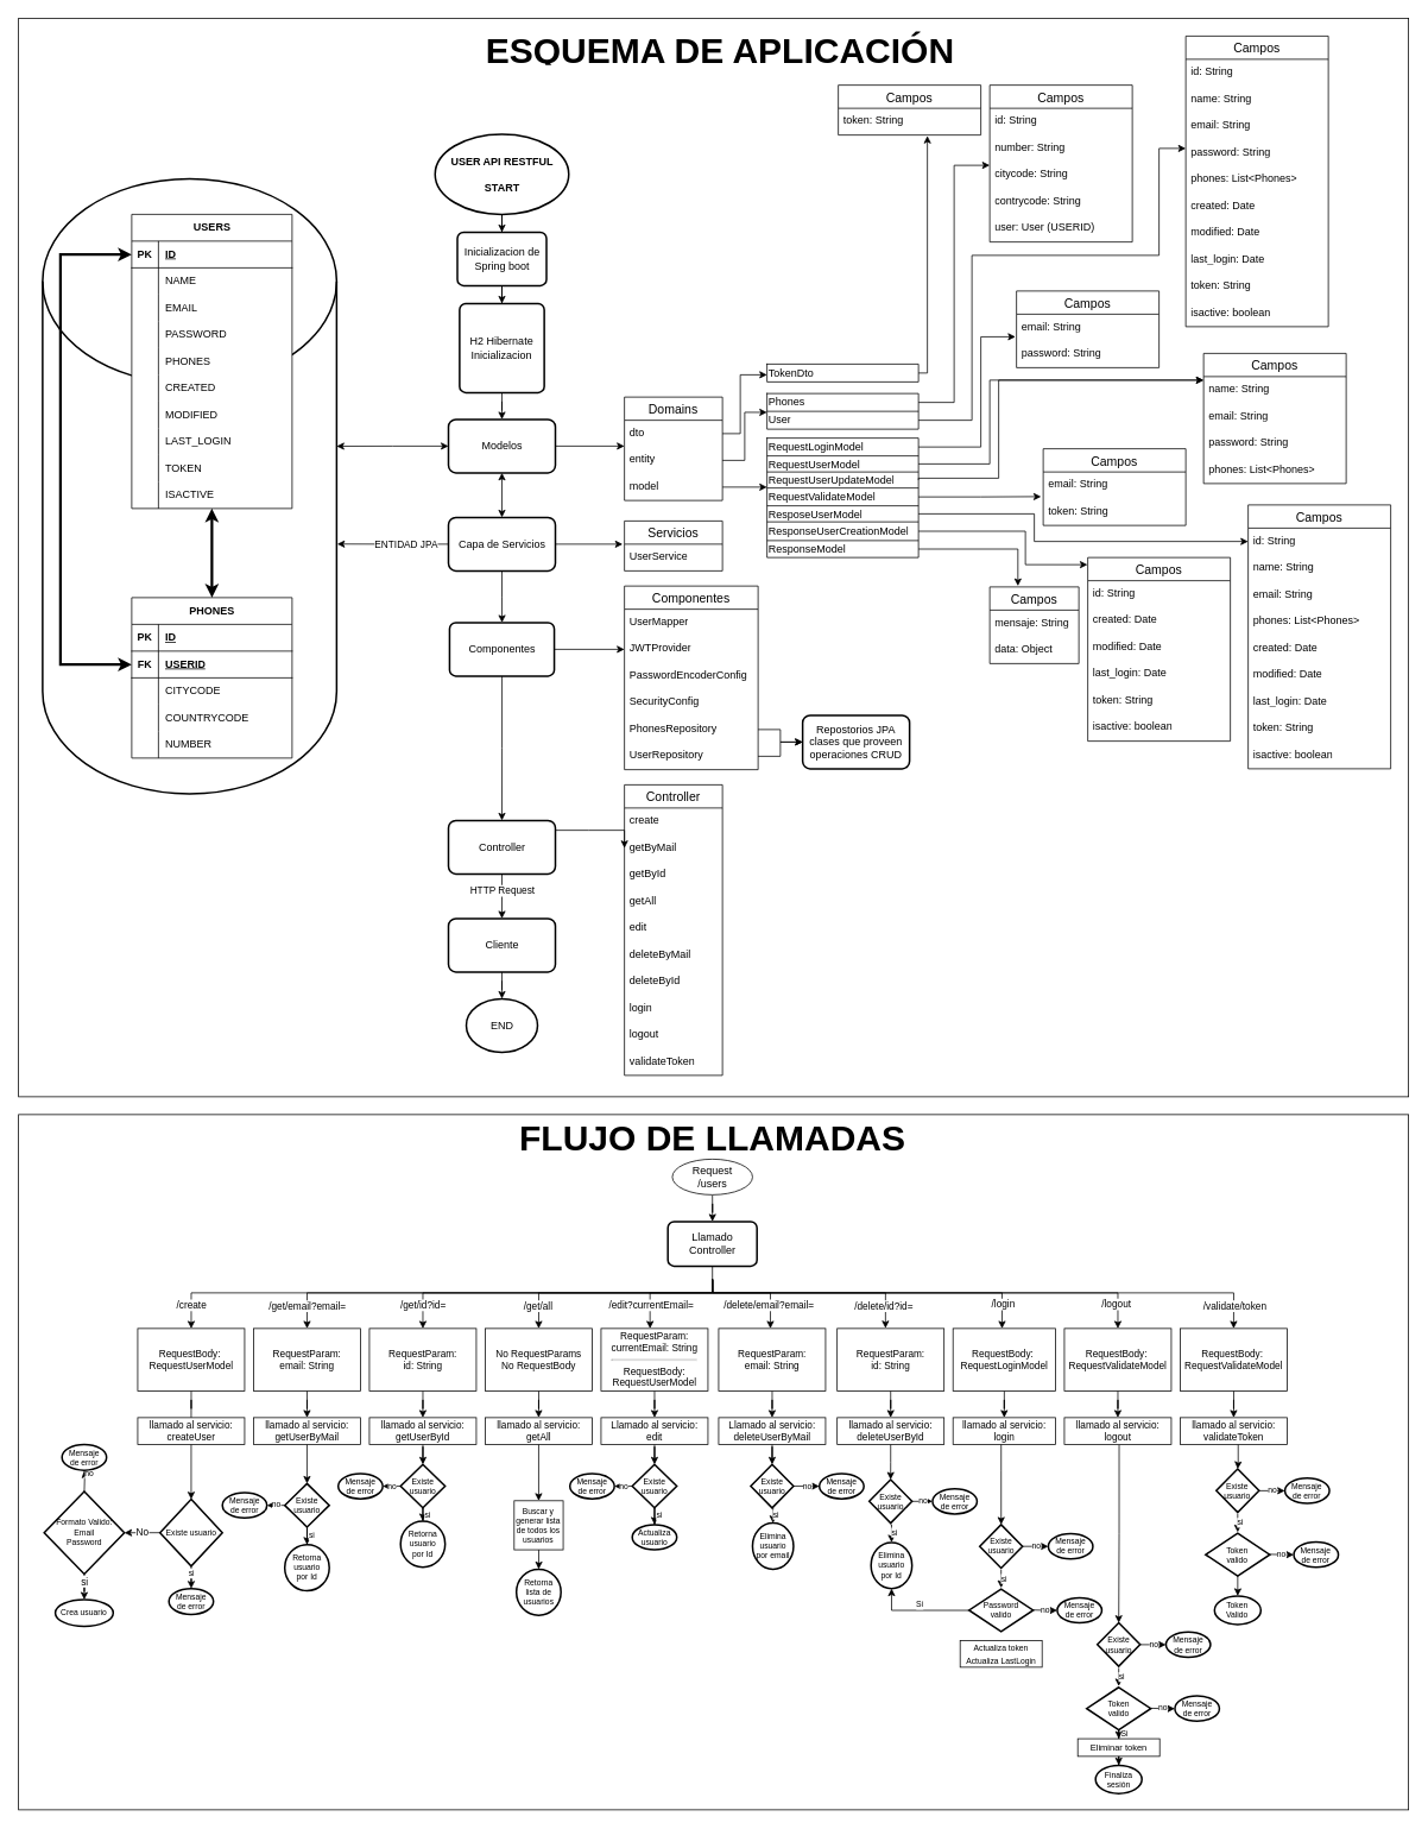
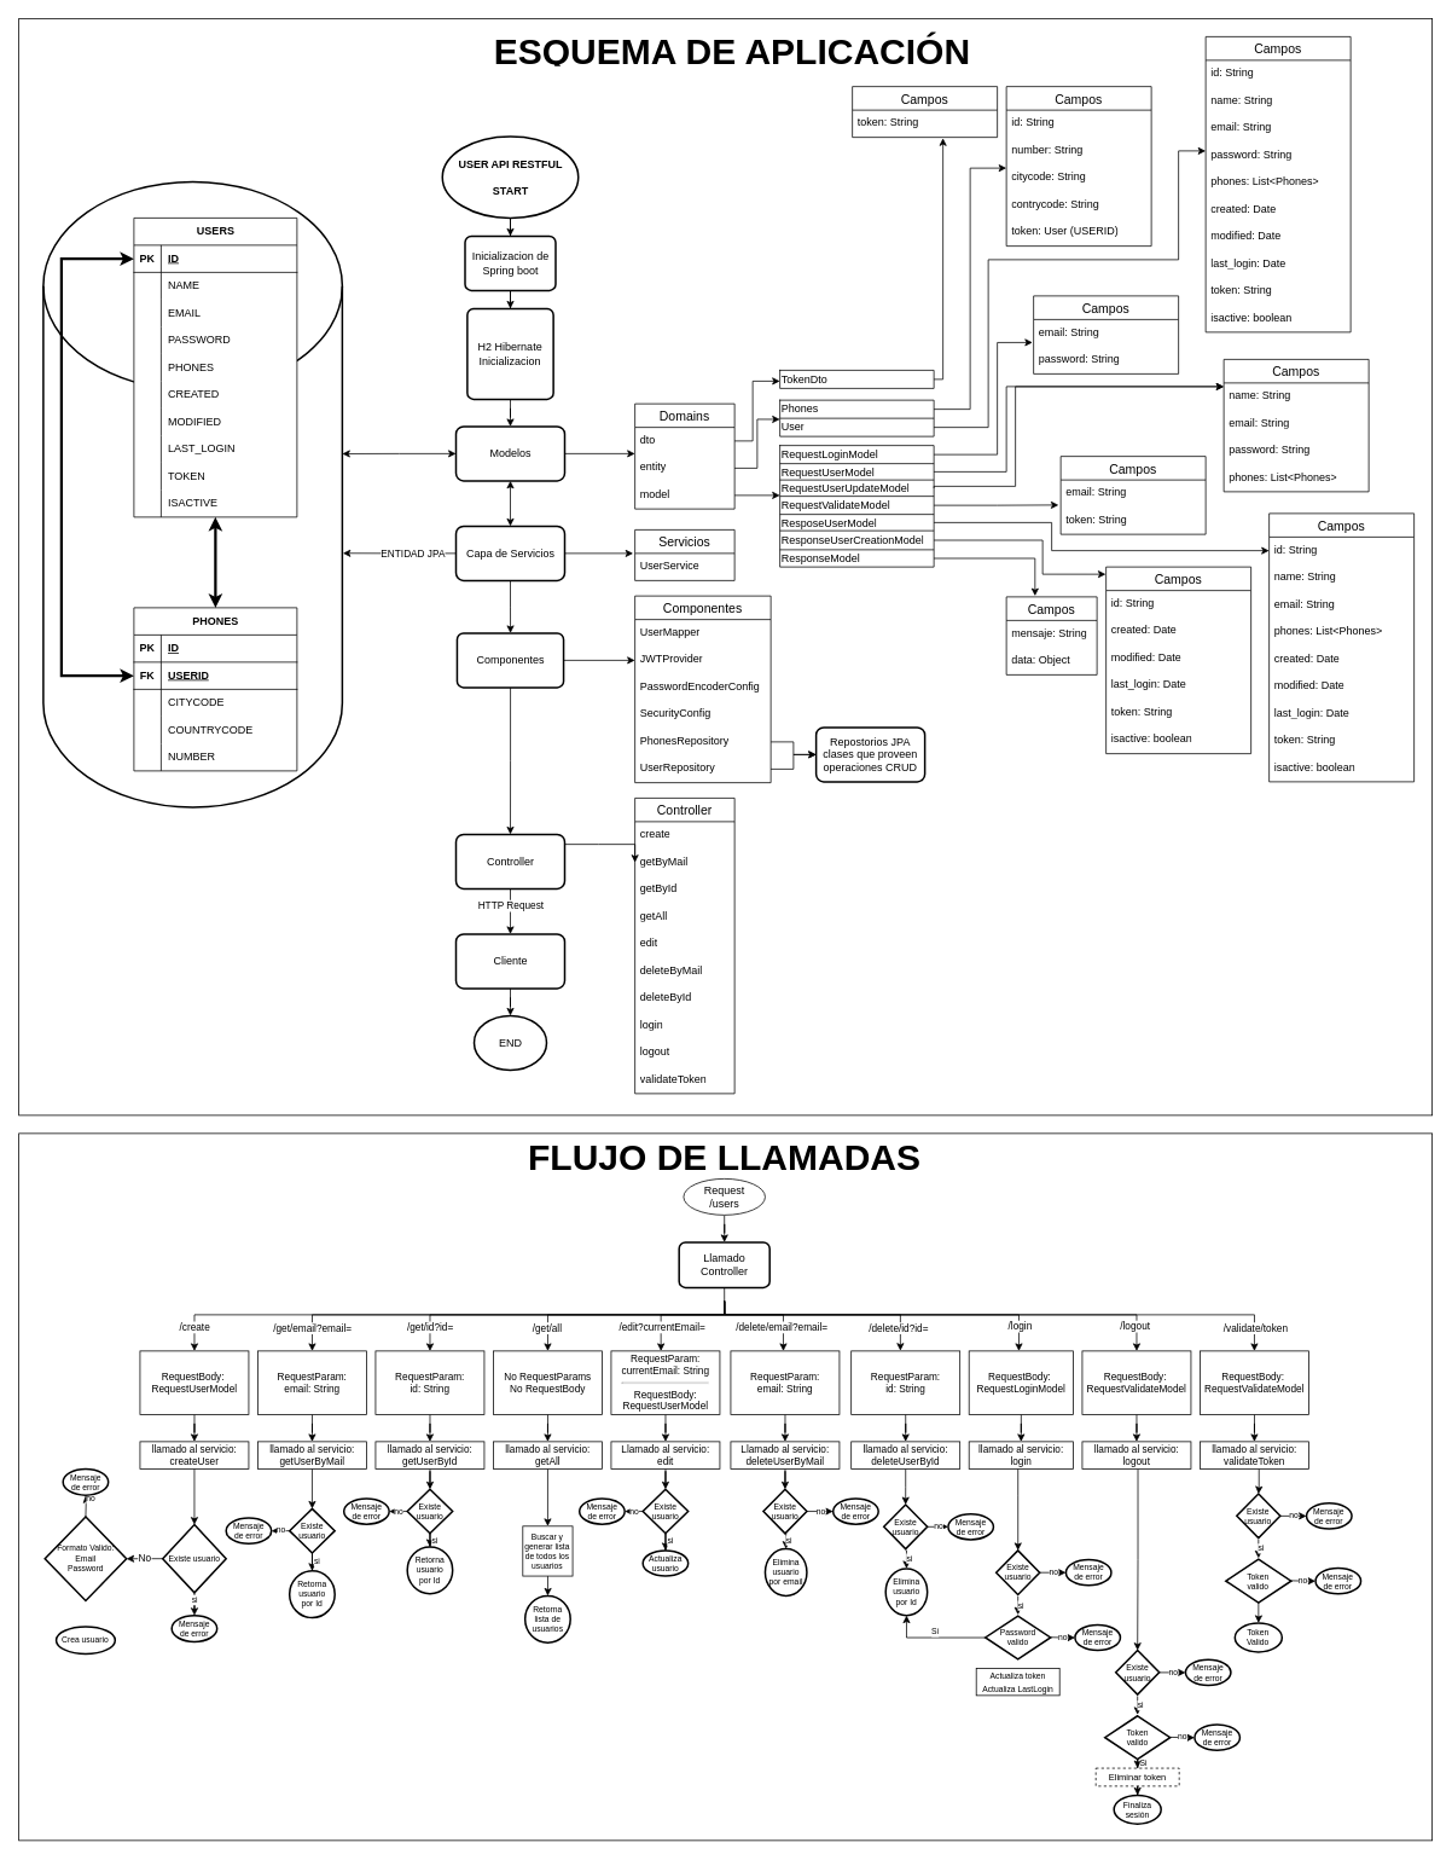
- <mxCell id="132" value="user: User (USERID)" style="text;strokeColor=none;fillColor=none;spacingLeft=4;spacingRight=4;overflow=hidden;rotatable=0;points=[[0,0.5],[1,0.5]];portConstraint=eastwest;fontSize=12;whiteSpace=wrap;html=1;" vertex="1" parent="127"><mxGeometry y="146" width="160" height="30" as="geometry" /></mxCell>
+ <mxCell id="132" value="token: User (USERID)" style="text;strokeColor=none;fillColor=none;spacingLeft=4;spacingRight=4;overflow=hidden;rotatable=0;points=[[0,0.5],[1,0.5]];portConstraint=eastwest;fontSize=12;whiteSpace=wrap;html=1;" vertex="1" parent="127"><mxGeometry y="146" width="160" height="30" as="geometry" /></mxCell>
- <mxCell id="229" style="edgeStyle=orthogonalEdgeStyle;rounded=0;orthogonalLoop=1;jettySize=auto;html=1;entryX=0.5;entryY=0;entryDx=0;entryDy=0;endArrow=none;" edge="1" parent="1" source="230" target="250"><mxGeometry relative="1" as="geometry" /></mxCell>
+ <mxCell id="229" style="edgeStyle=orthogonalEdgeStyle;rounded=0;orthogonalLoop=1;jettySize=auto;html=1;entryX=0.5;entryY=0;entryDx=0;entryDy=0;" edge="1" parent="1" source="230" target="250"><mxGeometry relative="1" as="geometry" /></mxCell>
- <mxCell id="258" value="si" style="edgeStyle=orthogonalEdgeStyle;rounded=0;orthogonalLoop=1;jettySize=auto;html=1;" edge="1" parent="1" source="259" target="262"><mxGeometry x="-0.659" relative="1" as="geometry"><mxPoint as="offset" /></mxGeometry></mxCell>
- <mxCell id="299" value="&lt;font size=&quot;1&quot;&gt;Eliminar token&lt;/font&gt;" style="rounded=0;whiteSpace=wrap;html=1;" vertex="1" parent="1"><mxGeometry x="1208.75" y="1950.25" width="92" height="19.75" as="geometry" /></mxCell>
+ <mxCell id="299" value="&lt;font size=&quot;1&quot;&gt;Eliminar token&lt;/font&gt;" style="rounded=0;whiteSpace=wrap;html=1;dashed=1;" vertex="1" parent="1"><mxGeometry x="1208.75" y="1950.25" width="92" height="19.75" as="geometry" /></mxCell>
